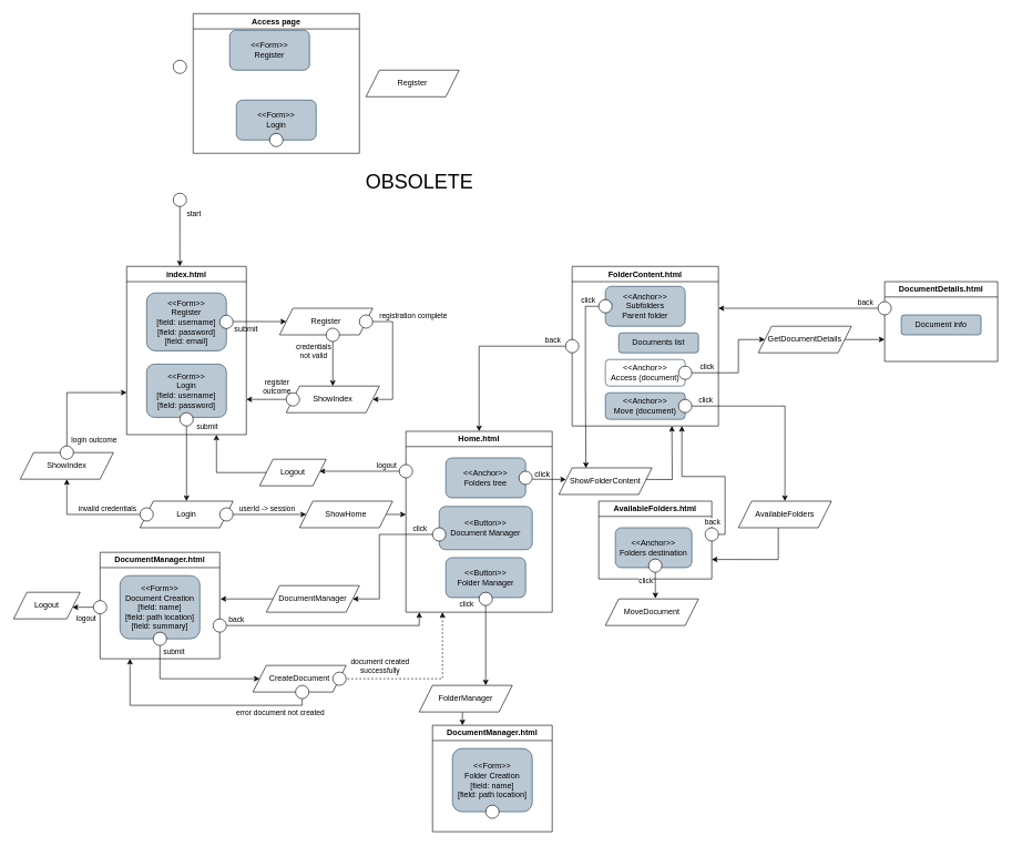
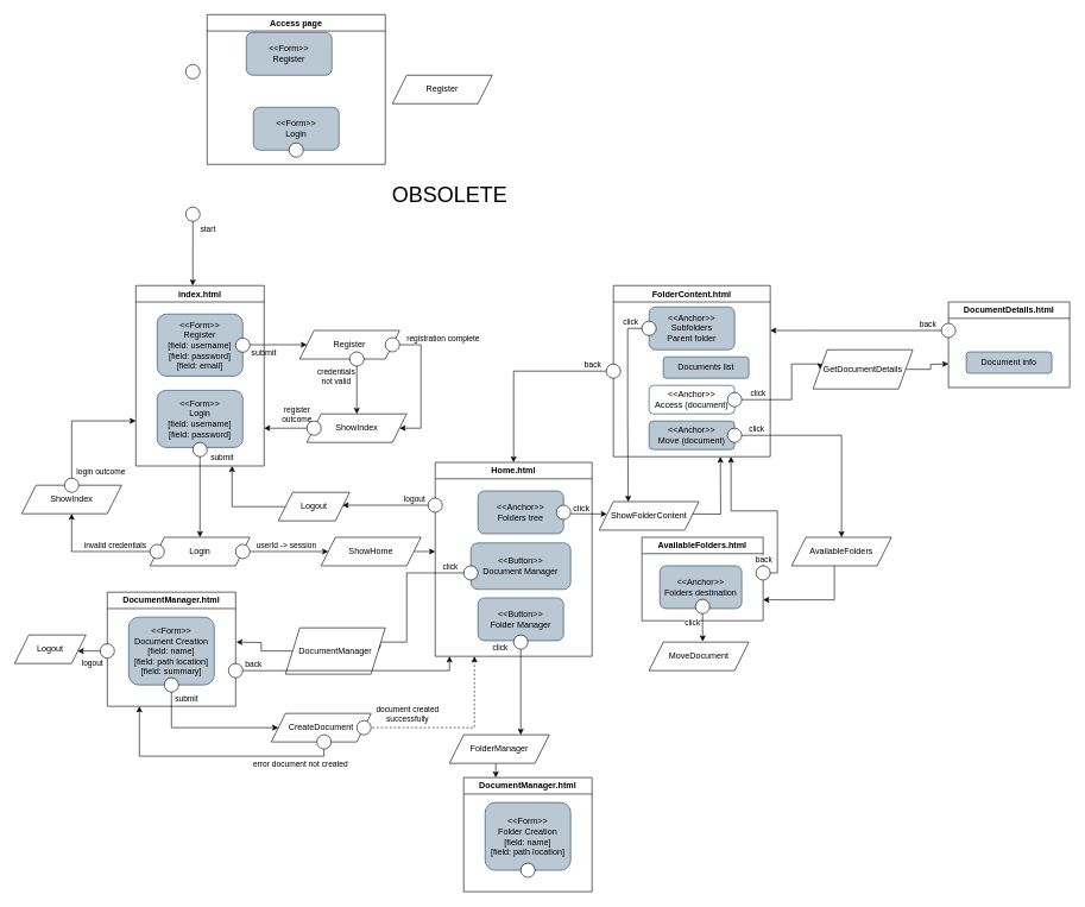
- <mxCell id="79" value="Document info" style="rounded=1;whiteSpace=wrap;html=1;fillColor=#bac8d3;strokeColor=#23445d;" parent="78" vertex="1"><mxGeometry x="25" y="50" width="120" height="30" as="geometry" /></mxCell>
+ <mxCell id="79" value="Document info" style="rounded=1;whiteSpace=wrap;html=1;fillColor=#bac8d3;strokeColor=#23445d;" parent="78" vertex="1"><mxGeometry x="25" y="70" width="120" height="30" as="geometry" /></mxCell>
- <mxCell id="96" value="GetDocumentDetails" style="shape=parallelogram;perimeter=parallelogramPerimeter;whiteSpace=wrap;html=1;fixedSize=1;" parent="1" vertex="1"><mxGeometry x="1140" y="490" width="140" height="40" as="geometry" /></mxCell>
+ <mxCell id="96" value="GetDocumentDetails" style="shape=parallelogram;perimeter=parallelogramPerimeter;whiteSpace=wrap;html=1;fixedSize=1;" parent="1" vertex="1"><mxGeometry x="1140" y="490" width="140" height="55" as="geometry" /></mxCell>
- <mxCell id="82" value="DocumentManager" style="shape=parallelogram;perimeter=parallelogramPerimeter;whiteSpace=wrap;html=1;fixedSize=1;" parent="1" vertex="1"><mxGeometry x="400" y="880" width="140" height="40" as="geometry" /></mxCell>
+ <mxCell id="82" value="DocumentManager" style="shape=parallelogram;perimeter=parallelogramPerimeter;whiteSpace=wrap;html=1;fixedSize=1;" parent="1" vertex="1"><mxGeometry x="400" y="880" width="140" height="65" as="geometry" /></mxCell>
